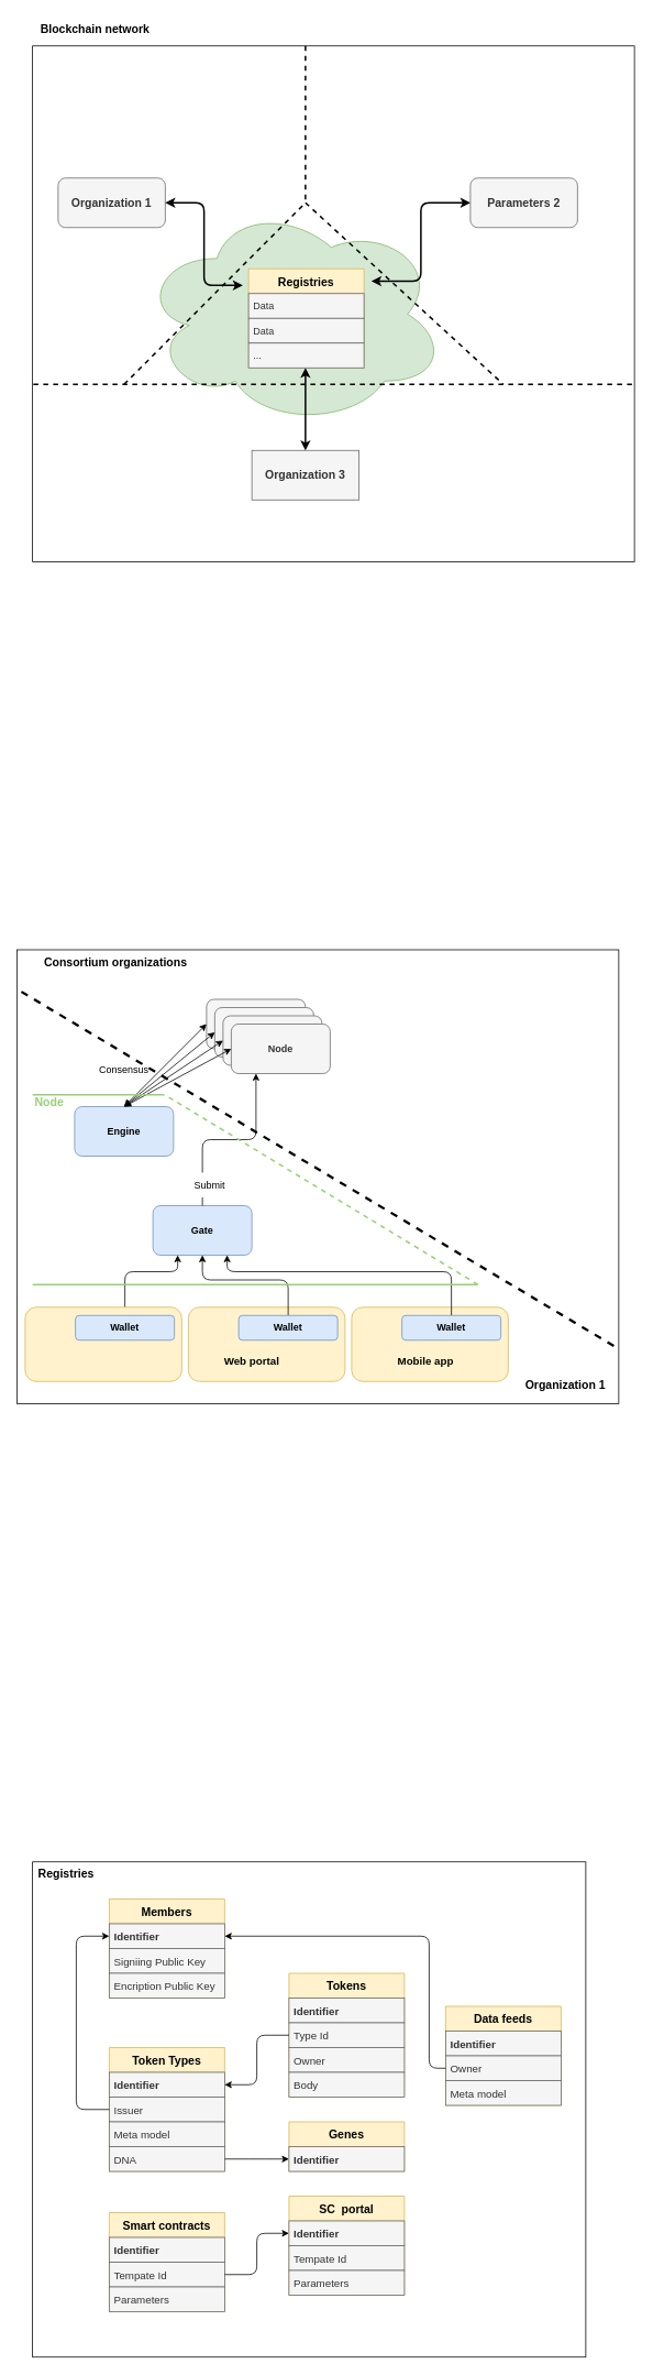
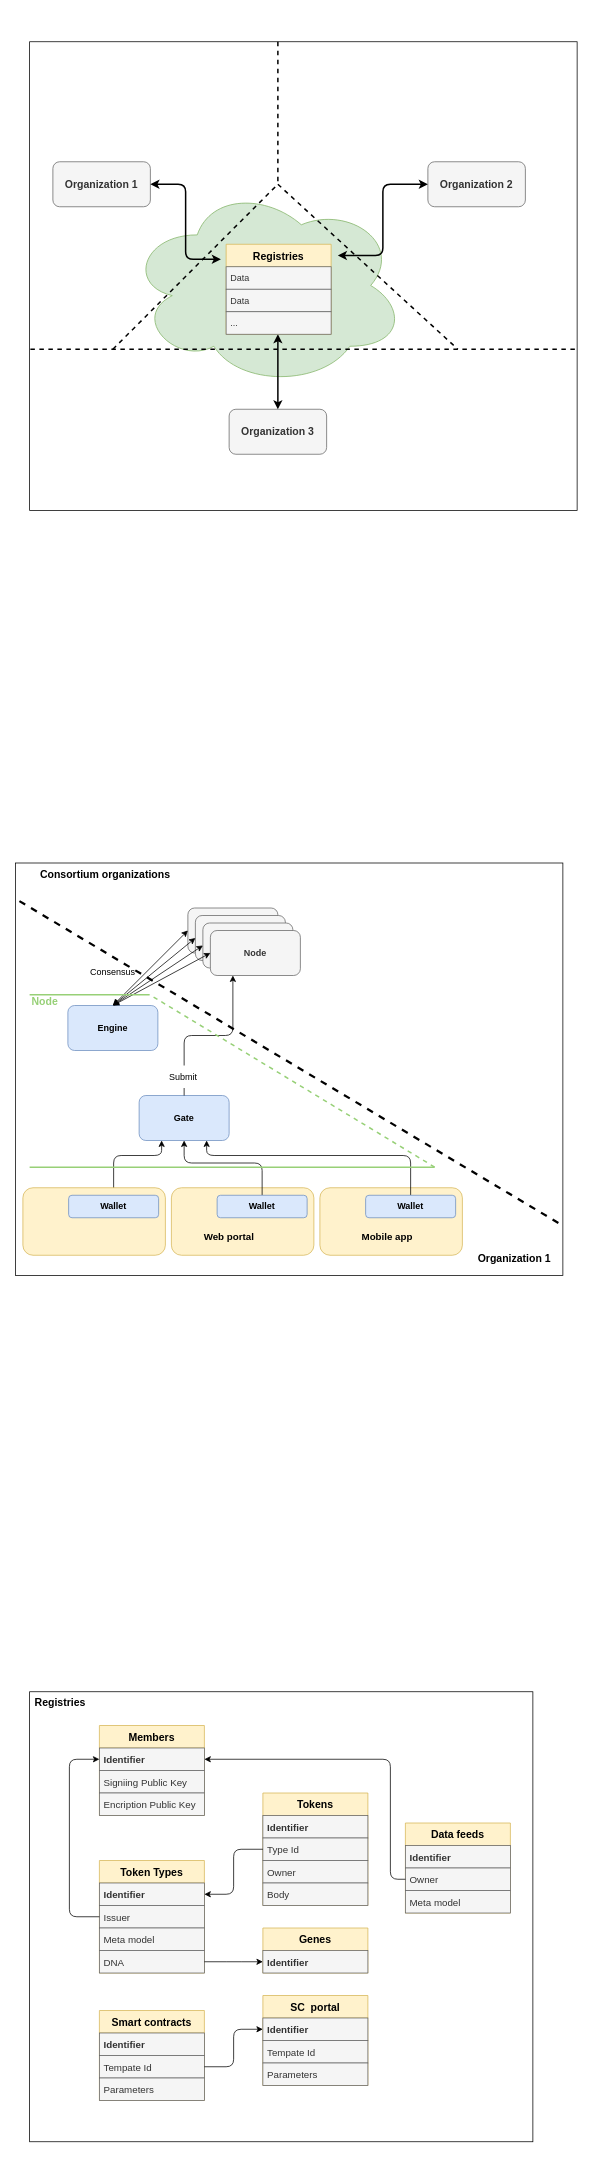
- <mxCell id="18" value="&lt;span style=&quot;font-weight: 700&quot;&gt;Blockchain network&lt;/span&gt;" style="text;html=1;strokeColor=none;fillColor=none;align=center;verticalAlign=middle;whiteSpace=wrap;rounded=0;fontSize=14;" vertex="1" parent="1"><mxGeometry x="20" width="190" height="30" as="geometry" y="20" /></mxCell>
- <mxCell id="9" value="&lt;span style=&quot;font-size: 14px ; font-weight: 700&quot;&gt;Parameters 2&lt;/span&gt;" style="rounded=1;whiteSpace=wrap;html=1;fillColor=#f5f5f5;fontColor=#333333;strokeColor=#666666;" vertex="1" parent="1"><mxGeometry x="570" y="215" width="130" height="60" as="geometry" /></mxCell>
+ <mxCell id="9" value="&lt;span style=&quot;font-size: 14px ; font-weight: 700&quot;&gt;Organization 2&lt;/span&gt;" style="rounded=1;whiteSpace=wrap;html=1;fillColor=#f5f5f5;fontColor=#333333;strokeColor=#666666;" vertex="1" parent="1"><mxGeometry x="570" y="215" width="130" height="60" as="geometry" /></mxCell>
- <mxCell id="11" value="&lt;span style=&quot;font-size: 14px ; font-weight: 700&quot;&gt;Organization 3&lt;/span&gt;" style="whiteSpace=wrap;html=1;fillColor=#f5f5f5;fontColor=#333333;strokeColor=#666666;rounded=0;" vertex="1" parent="1"><mxGeometry x="305" y="545" width="130" height="60" as="geometry" /></mxCell>
+ <mxCell id="11" value="&lt;span style=&quot;font-size: 14px ; font-weight: 700&quot;&gt;Organization 3&lt;/span&gt;" style="rounded=1;whiteSpace=wrap;html=1;fillColor=#f5f5f5;fontColor=#333333;strokeColor=#666666;" vertex="1" parent="1"><mxGeometry x="305" y="545" width="130" height="60" as="geometry" /></mxCell>
- <mxCell id="37" value="&lt;font style=&quot;font-size: 12px&quot;&gt;Submit&lt;/font&gt;" style="text;html=1;strokeColor=none;fillColor=default;align=center;verticalAlign=middle;whiteSpace=wrap;rounded=0;fontSize=14;" vertex="1" parent="1"><mxGeometry x="219" y="1420" width="70" height="30" as="geometry" /></mxCell>
+ <mxCell id="37" value="&lt;font style=&quot;font-size: 12px&quot;&gt;Submit&lt;/font&gt;" style="text;html=1;strokeColor=none;fillColor=default;align=center;verticalAlign=middle;whiteSpace=wrap;rounded=0;fontSize=14;" vertex="1" parent="1"><mxGeometry x="219" y="1420" width="50" height="30" as="geometry" /></mxCell>
